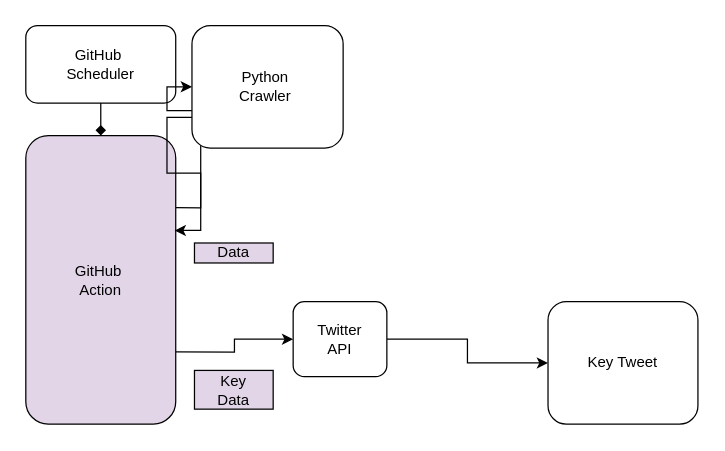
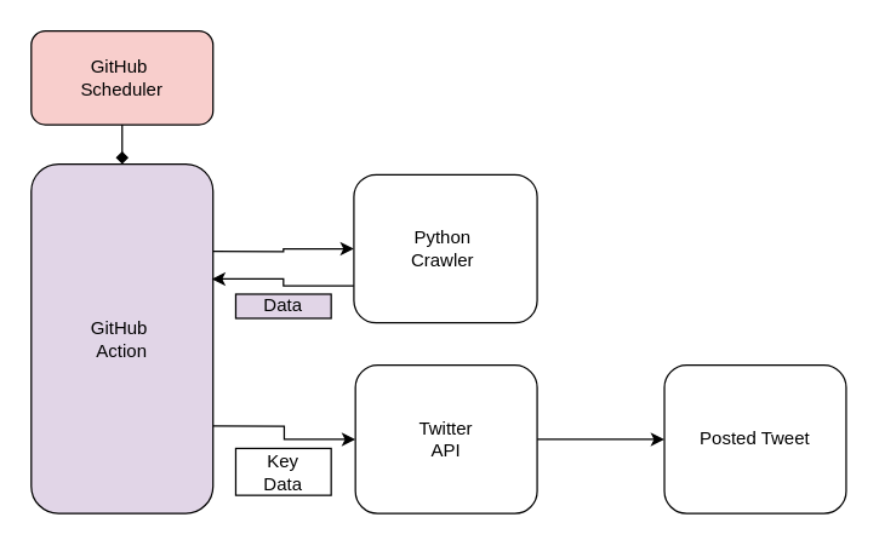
- <mxCell id="3" value="GitHub&amp;nbsp;&lt;br&gt;Scheduler" style="rounded=1;whiteSpace=wrap;html=1;" vertex="1" parent="1"><mxGeometry x="20" y="20" width="120" height="62" as="geometry" /></mxCell>
+ <mxCell id="3" value="GitHub&amp;nbsp;&lt;br&gt;Scheduler" style="rounded=1;whiteSpace=wrap;html=1;fillColor=#f8cecc;" vertex="1" parent="1"><mxGeometry x="20" y="20" width="120" height="62" as="geometry" /></mxCell>
- <mxCell id="8" value="Python&amp;nbsp;&lt;br&gt;Crawler&amp;nbsp;" style="rounded=1;whiteSpace=wrap;html=1;" vertex="1" parent="1"><mxGeometry x="153" y="20" width="121" height="98" as="geometry" /></mxCell>
+ <mxCell id="8" value="Python&amp;nbsp;&lt;br&gt;Crawler&amp;nbsp;" style="rounded=1;whiteSpace=wrap;html=1;" vertex="1" parent="1"><mxGeometry x="233" y="115" width="121" height="98" as="geometry" /></mxCell>
- <mxCell id="10" value="Twitter&lt;br&gt;API" style="rounded=1;whiteSpace=wrap;html=1;" vertex="1" parent="1"><mxGeometry x="234" y="241" width="75" height="60" as="geometry" /></mxCell>
+ <mxCell id="10" value="Twitter&lt;br&gt;API" style="rounded=1;whiteSpace=wrap;html=1;" vertex="1" parent="1"><mxGeometry x="234" y="241" width="120" height="98" as="geometry" /></mxCell>
- <mxCell id="11" value="Key Tweet" style="rounded=1;whiteSpace=wrap;html=1;" vertex="1" parent="1"><mxGeometry x="438" y="241" width="120" height="98" as="geometry" /></mxCell>
+ <mxCell id="11" value="Posted Tweet" style="rounded=1;whiteSpace=wrap;html=1;" vertex="1" parent="1"><mxGeometry x="438" y="241" width="120" height="98" as="geometry" /></mxCell>
- <mxCell id="13" value="Key&lt;br&gt;Data" style="rounded=0;whiteSpace=wrap;html=1;fillColor=#e1d5e7;" vertex="1" parent="1"><mxGeometry x="155" y="296" width="63" height="31" as="geometry" /></mxCell>
+ <mxCell id="13" value="Key&lt;br&gt;Data" style="rounded=0;whiteSpace=wrap;html=1;" vertex="1" parent="1"><mxGeometry x="155" y="296" width="63" height="31" as="geometry" /></mxCell>
